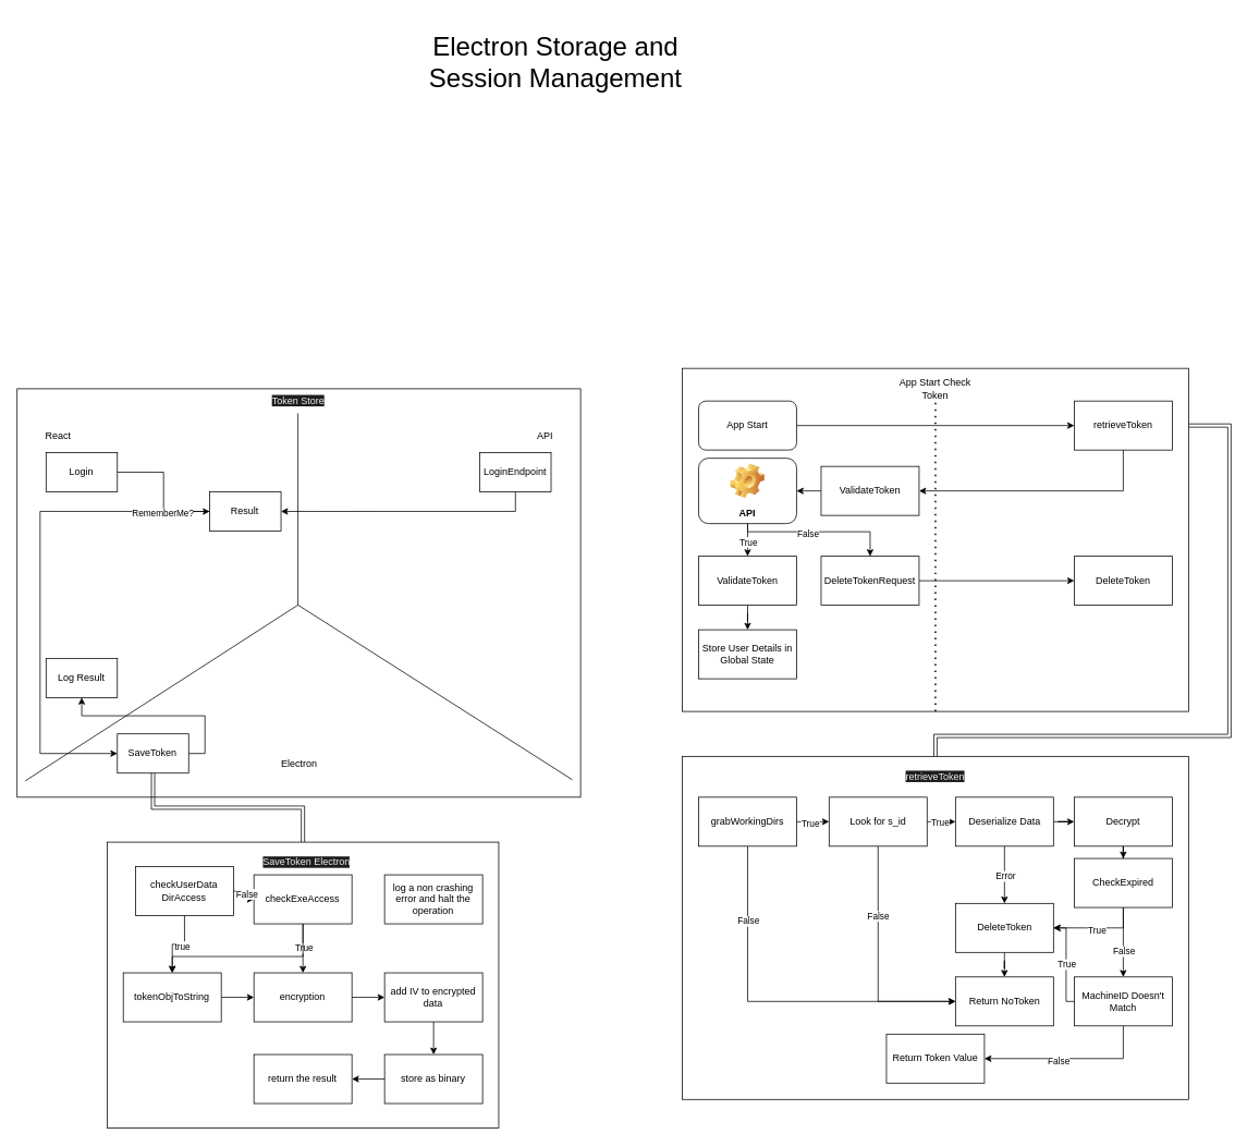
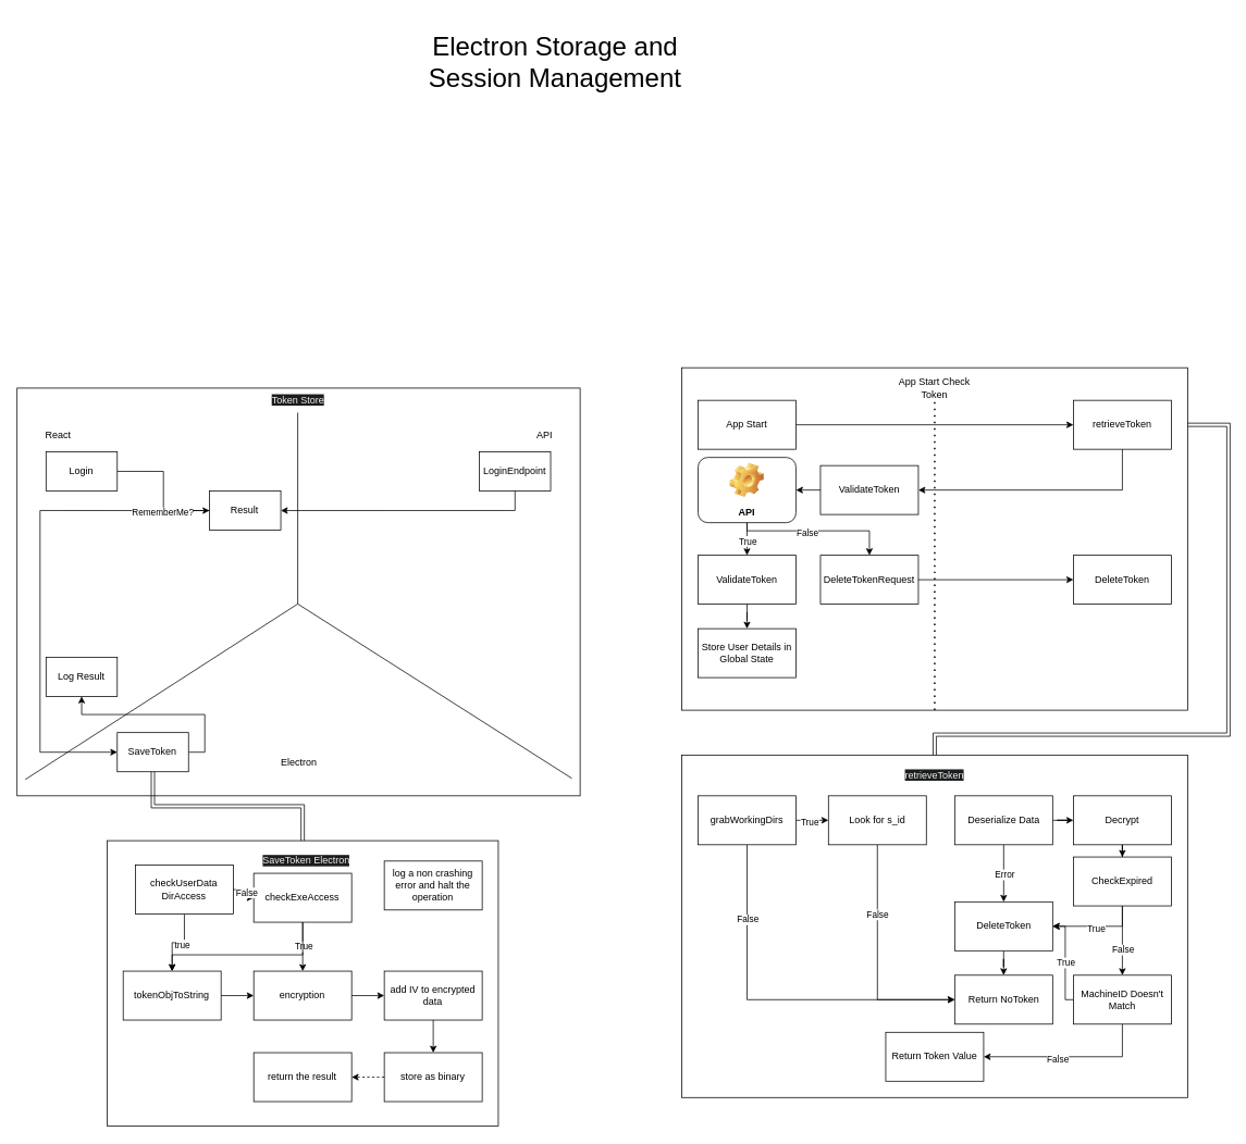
- <mxCell id="81" value="App Start" style="whiteSpace=wrap;html=1;rounded=1;" vertex="1" parent="78"><mxGeometry x="20" y="40" width="120" height="60" as="geometry" /></mxCell>
+ <mxCell id="81" value="App Start" style="rounded=0;whiteSpace=wrap;html=1;" vertex="1" parent="78"><mxGeometry x="20" y="40" width="120" height="60" as="geometry" /></mxCell>
- <mxCell id="57" value="" style="edgeStyle=orthogonalEdgeStyle;rounded=0;orthogonalLoop=1;jettySize=auto;html=1;" edge="1" parent="1" source="59" target="63"><mxGeometry relative="1" as="geometry" /></mxCell>
- <mxCell id="58" value="True" style="edgeLabel;html=1;align=center;verticalAlign=middle;resizable=0;points=[];" vertex="1" connectable="0" parent="57"><mxGeometry x="0.047" y="1" relative="1" as="geometry"><mxPoint as="offset" /></mxGeometry></mxCell>
- <mxCell id="42" value="log a non crashing error and halt the operation" style="rounded=0;whiteSpace=wrap;html=1;" vertex="1" parent="22"><mxGeometry x="339.77" y="40" width="120" height="60" as="geometry" /></mxCell>
+ <mxCell id="42" value="log a non crashing error and halt the operation" style="rounded=0;whiteSpace=wrap;html=1;" vertex="1" parent="22"><mxGeometry x="339.77" y="25" width="120" height="60" as="geometry" /></mxCell>
- <mxCell id="33" value="" style="edgeStyle=orthogonalEdgeStyle;rounded=0;orthogonalLoop=1;jettySize=auto;html=1;" edge="1" parent="22" source="30" target="32"><mxGeometry relative="1" as="geometry" /></mxCell>
+ <mxCell id="33" value="" style="edgeStyle=orthogonalEdgeStyle;rounded=0;orthogonalLoop=1;jettySize=auto;html=1;dashed=1;" edge="1" parent="22" source="30" target="32"><mxGeometry relative="1" as="geometry" /></mxCell>
